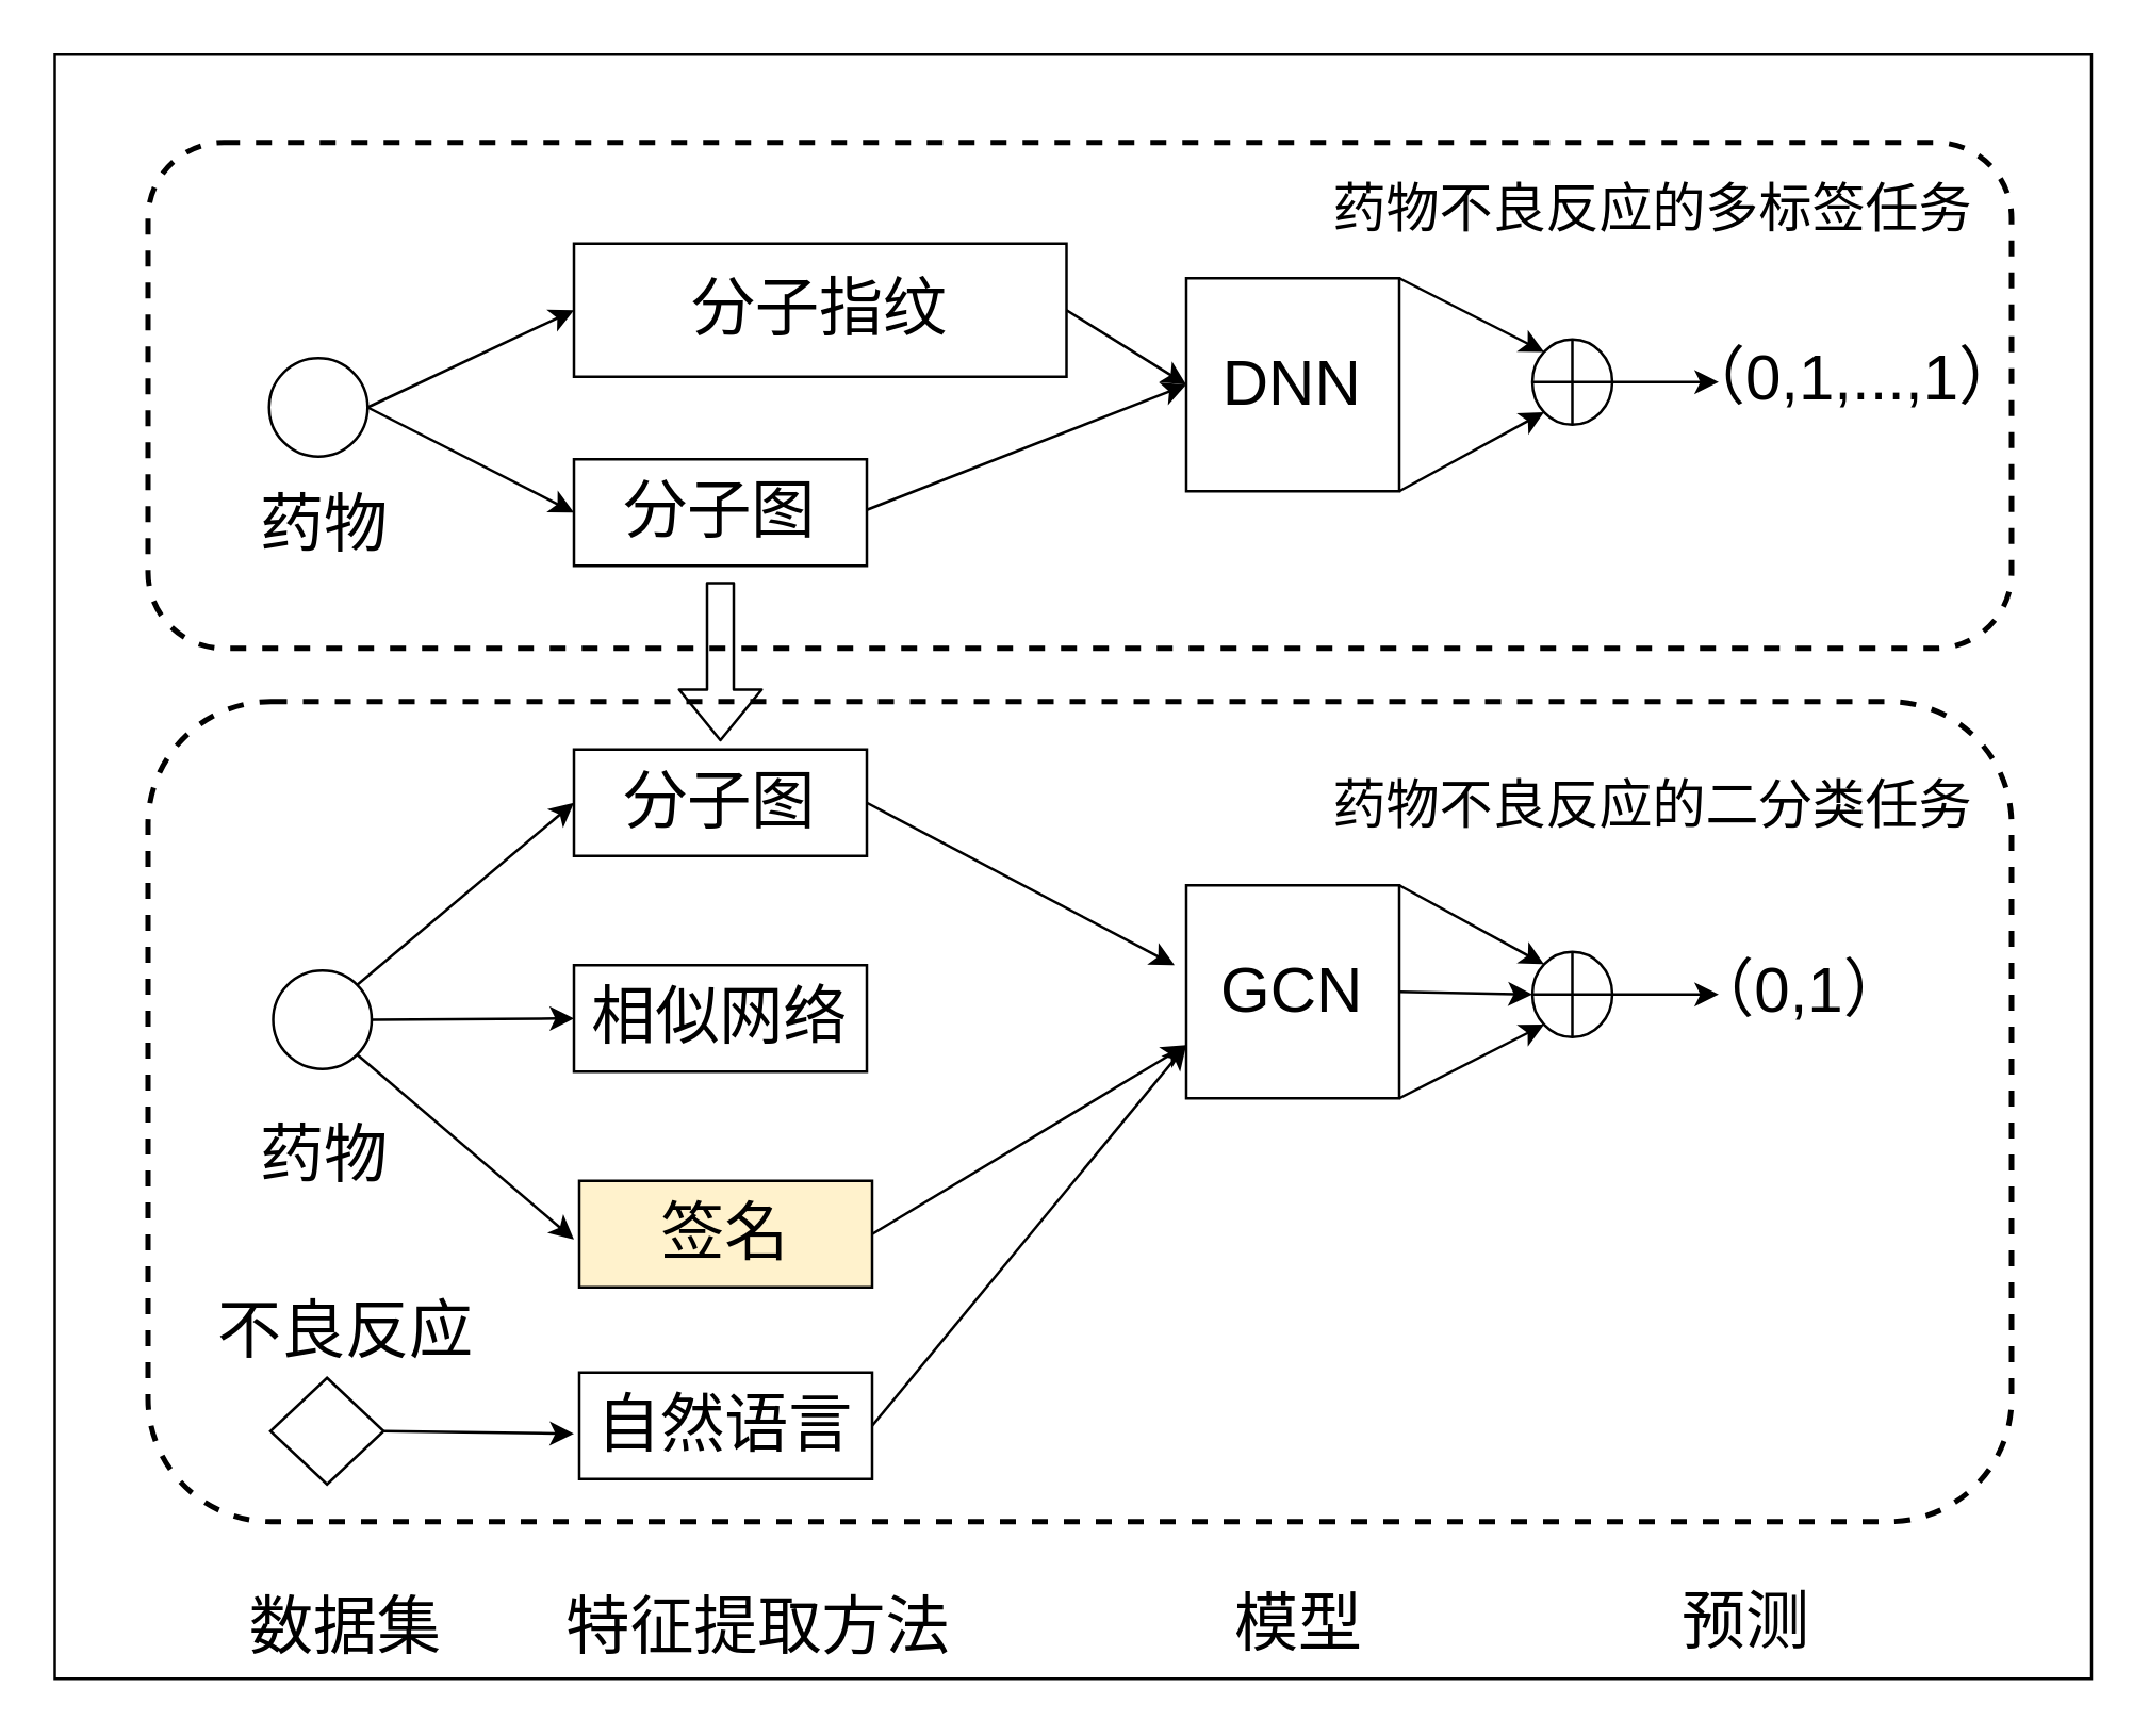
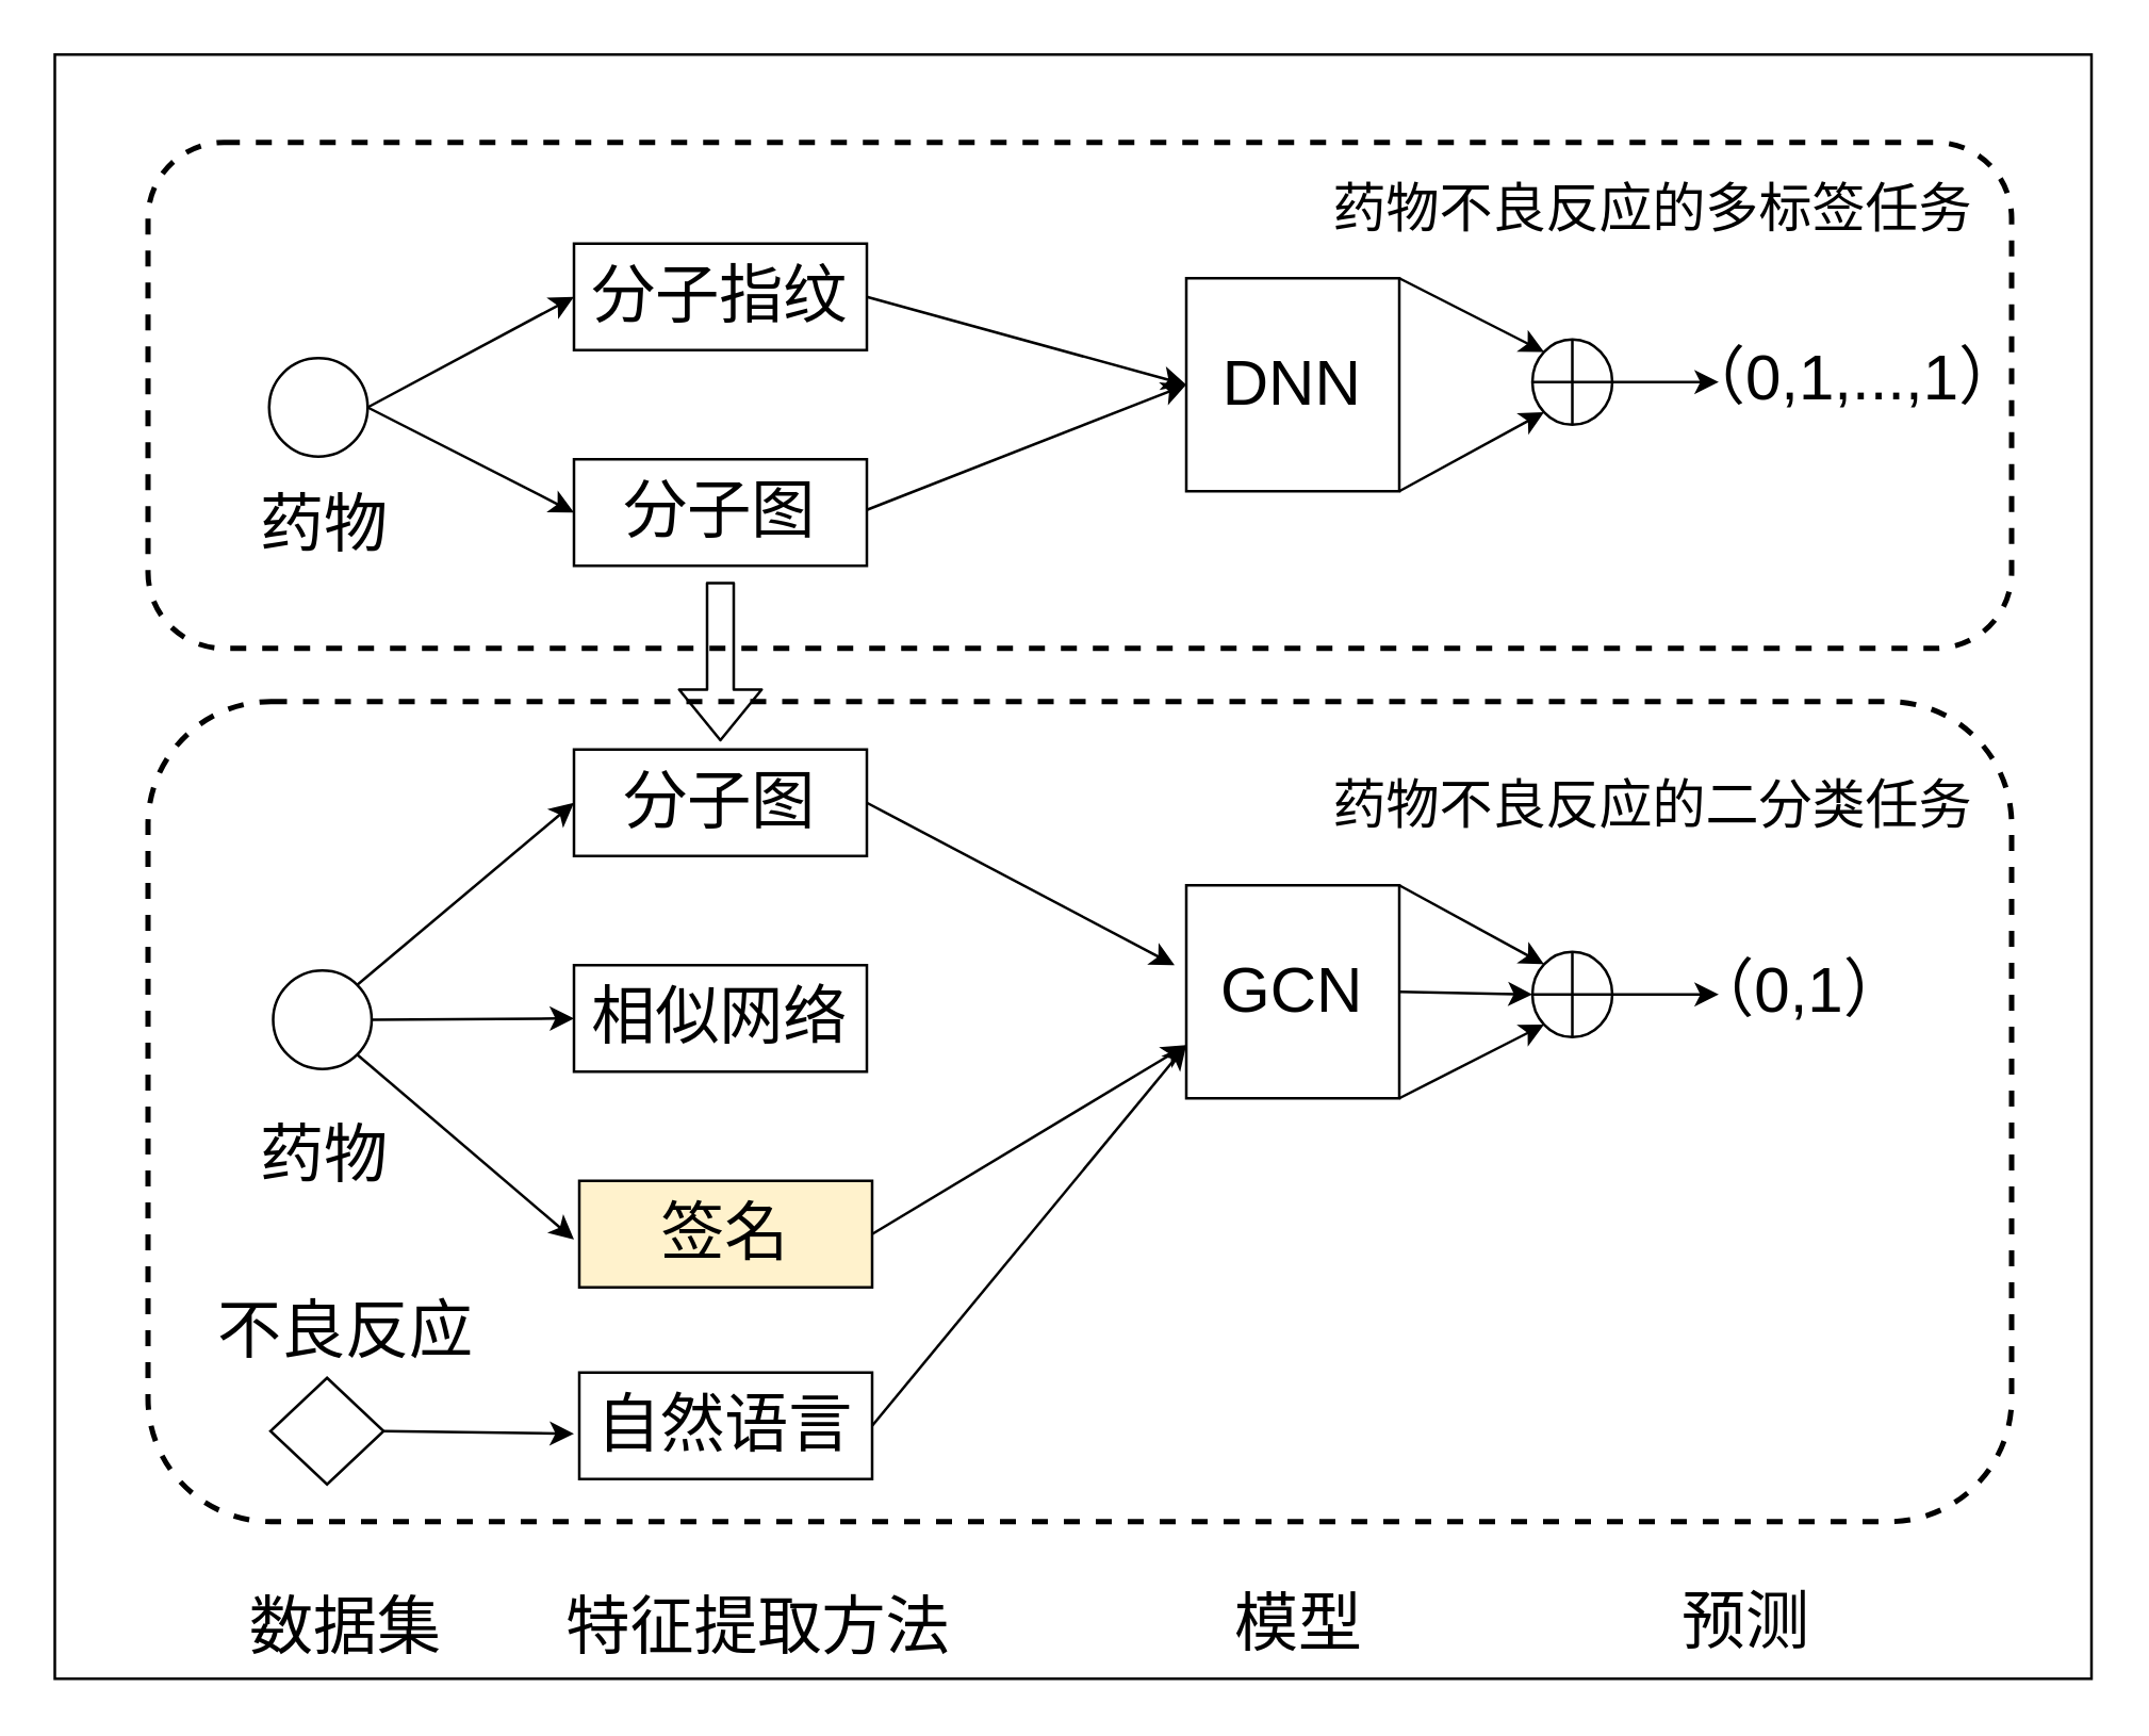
- <mxCell id="18" value="&lt;span style=&quot;font-size: 24px&quot;&gt;分子指纹&lt;/span&gt;" style="rounded=0;whiteSpace=wrap;html=1;" vertex="1" parent="1"><mxGeometry x="215" y="91" width="185" height="50" as="geometry" /></mxCell>
+ <mxCell id="18" value="&lt;span style=&quot;font-size: 24px&quot;&gt;分子指纹&lt;/span&gt;" style="rounded=0;whiteSpace=wrap;html=1;" vertex="1" parent="1"><mxGeometry x="215" y="91" width="110" height="40" as="geometry" /></mxCell>
